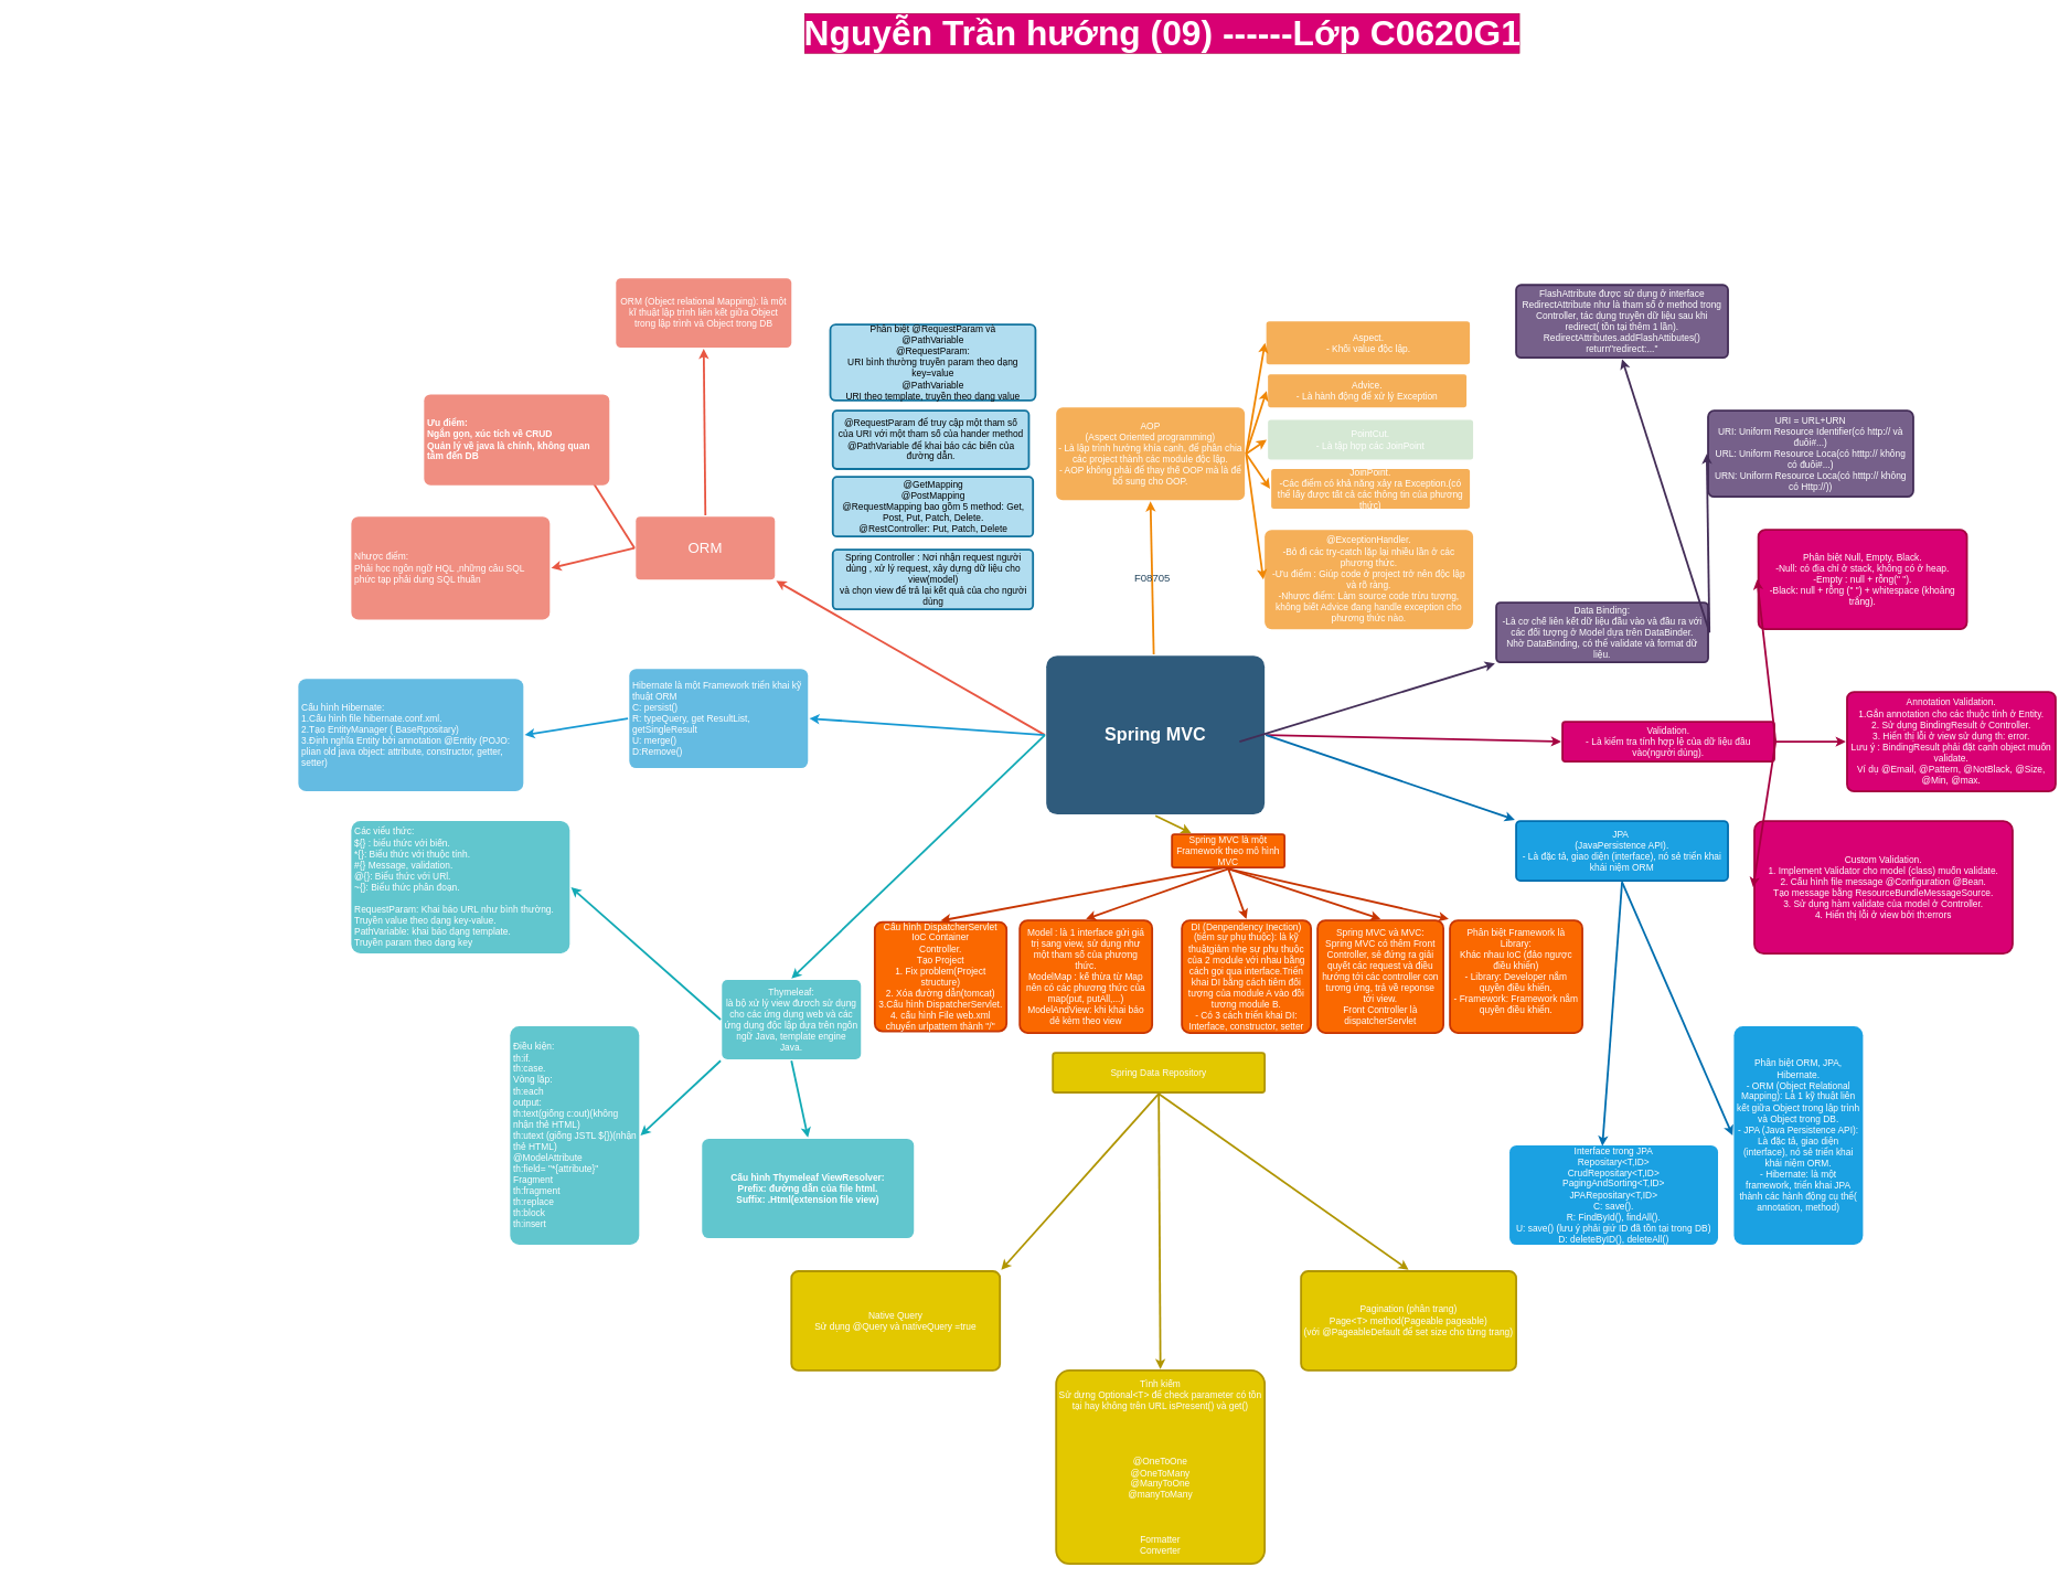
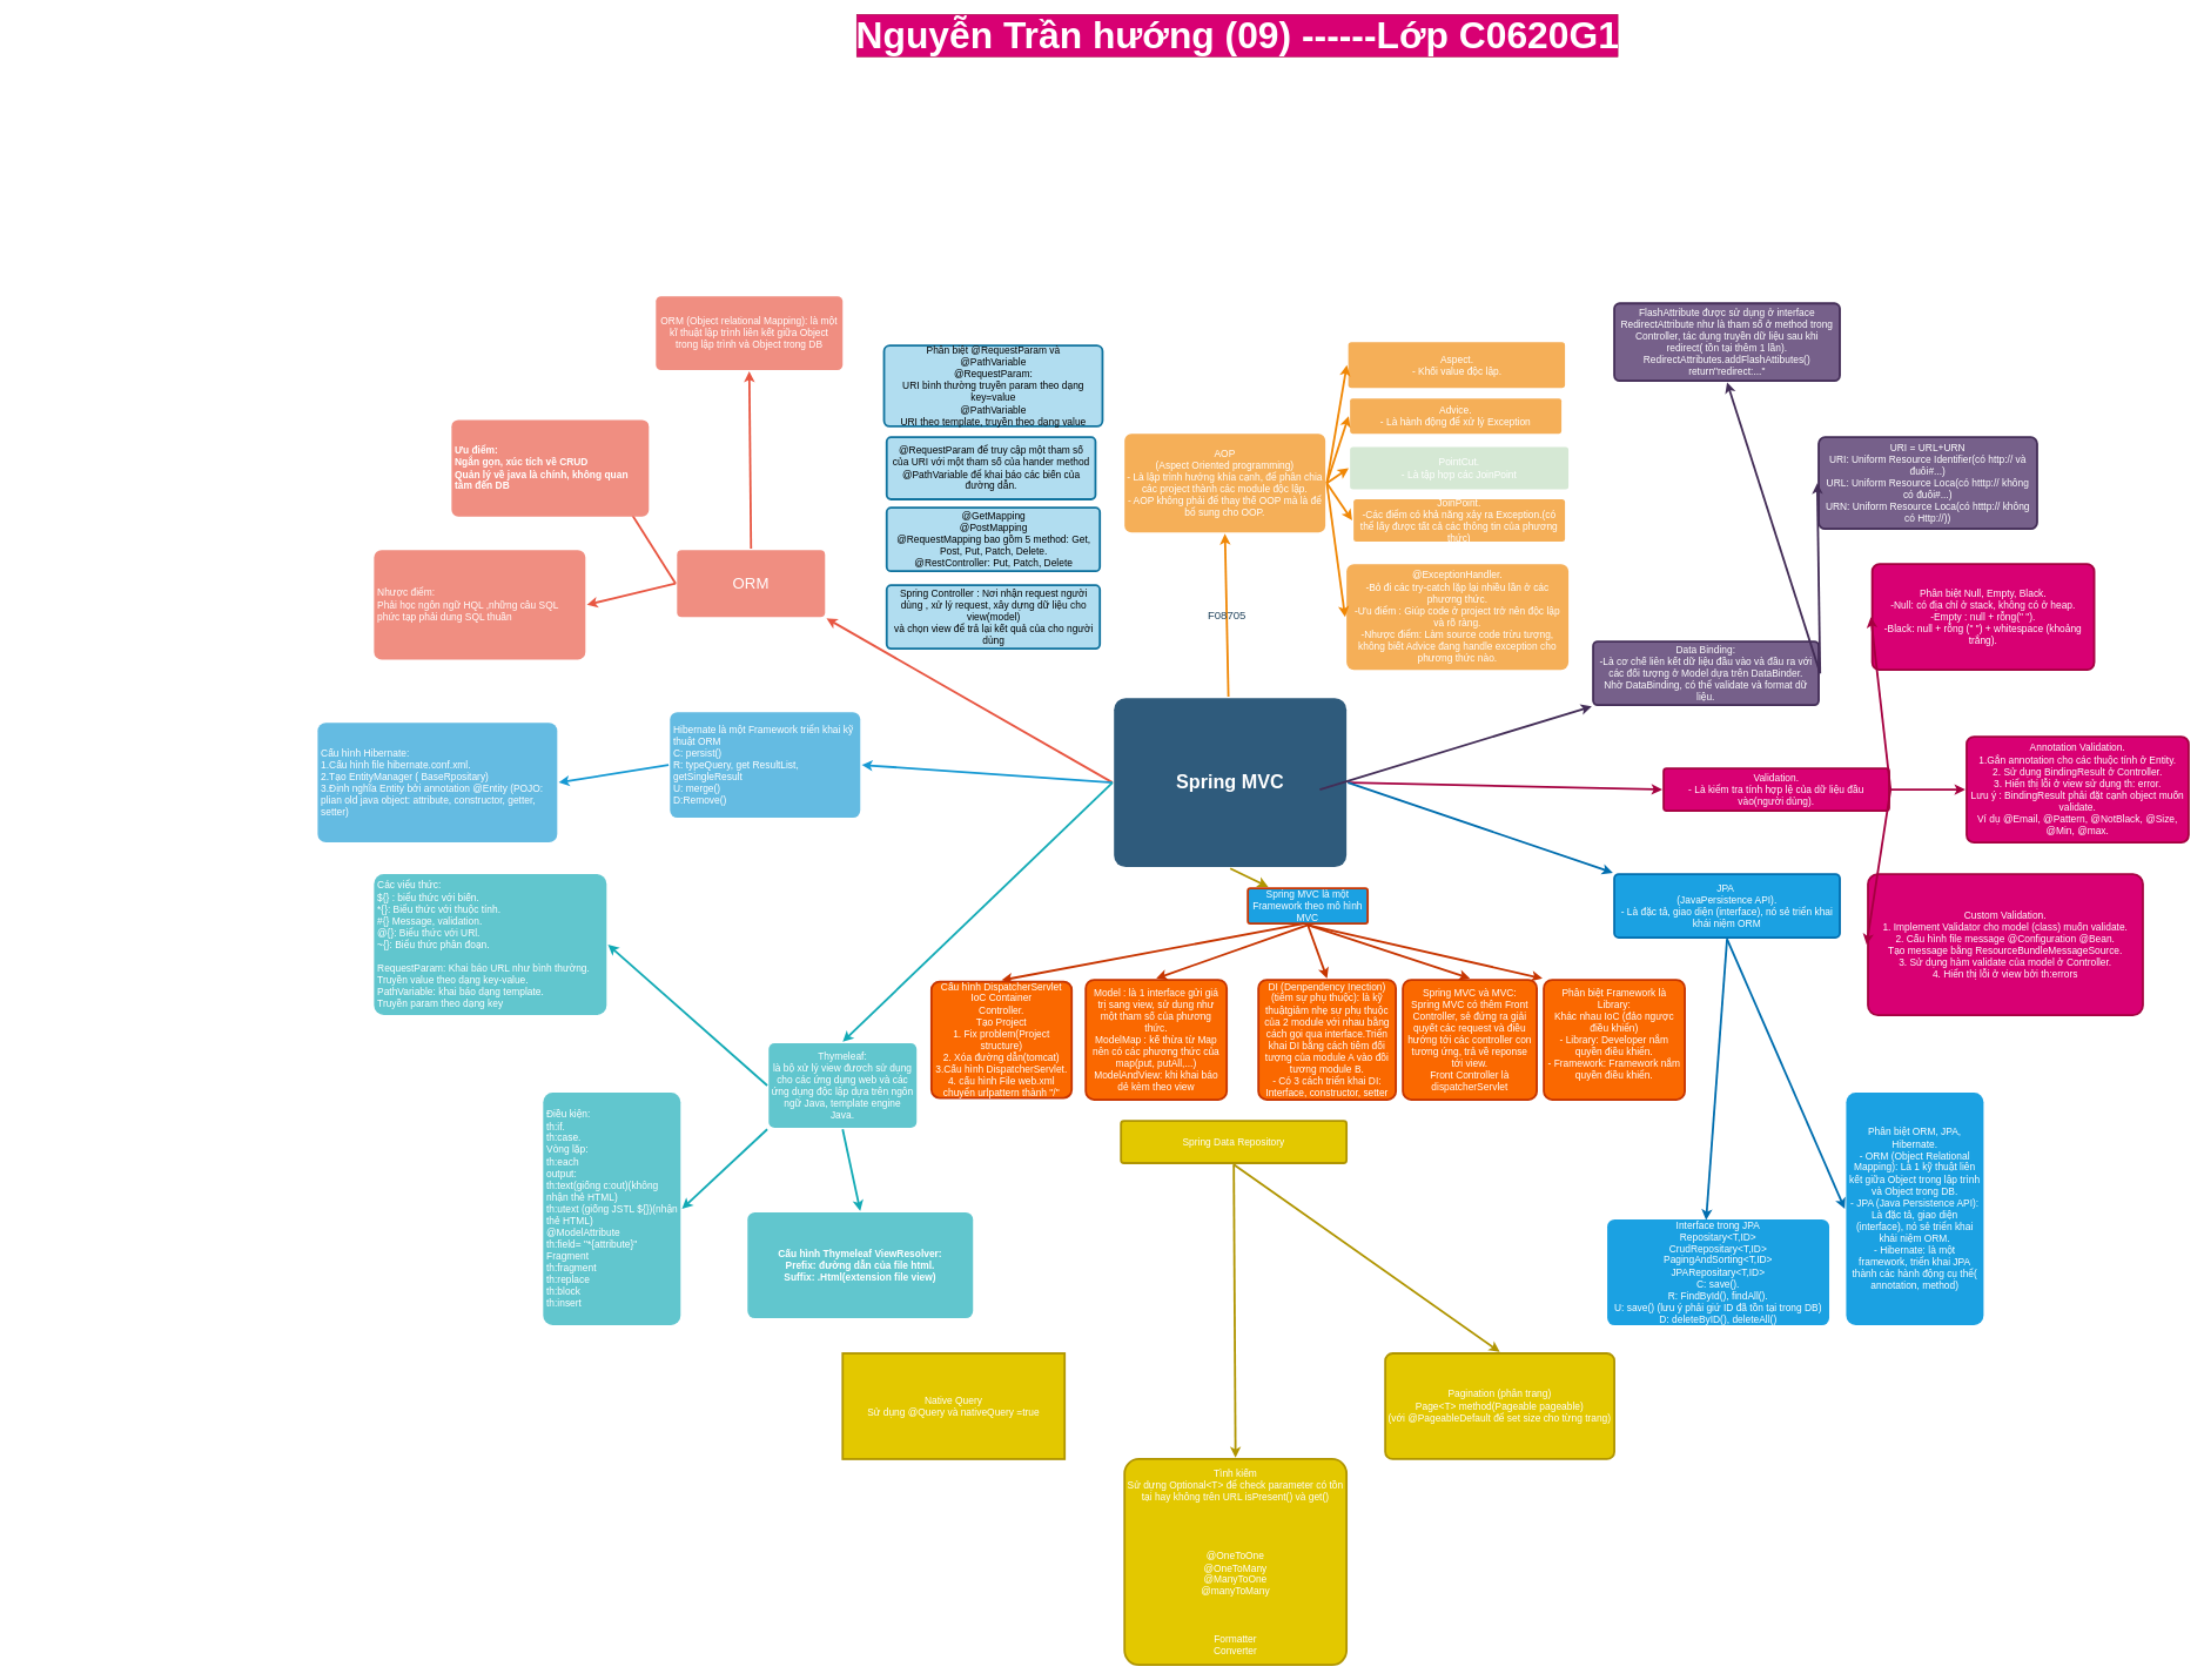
- <mxCell id="71" value="Spring MVC là một Framework theo mô hình MVC" style="rounded=1;whiteSpace=wrap;html=1;shadow=0;labelBackgroundColor=none;strokeColor=#C73500;strokeWidth=3;fillColor=#fa6800;fontFamily=Helvetica;fontSize=14;fontColor=#ffffff;align=center;spacing=5;fontStyle=0;arcSize=7;perimeterSpacing=2;" parent="1" vertex="1"><mxGeometry x="1770" y="1260" width="170" height="50" as="geometry" /></mxCell>
+ <mxCell id="71" value="Spring MVC là một Framework theo mô hình MVC" style="rounded=1;whiteSpace=wrap;html=1;shadow=0;labelBackgroundColor=none;strokeColor=#C73500;strokeWidth=3;fillColor=#1ba1e2;fontFamily=Helvetica;fontSize=14;fontColor=#ffffff;align=center;spacing=5;fontStyle=0;arcSize=7;perimeterSpacing=2;" parent="1" vertex="1"><mxGeometry x="1770" y="1260" width="170" height="50" as="geometry" /></mxCell>
- <mxCell id="64" value="" style="edgeStyle=none;rounded=0;jumpStyle=none;html=1;shadow=0;labelBackgroundColor=none;startArrow=none;startFill=0;endArrow=classic;endFill=1;jettySize=auto;orthogonalLoop=1;strokeColor=#B09500;strokeWidth=3;fontFamily=Helvetica;fontSize=14;fontColor=#FFFFFF;spacing=5;entryX=1;entryY=0;entryDx=0;entryDy=0;fillColor=#e3c800;exitX=0.5;exitY=1;exitDx=0;exitDy=0;" parent="1" source="45" target="46" edge="1"><mxGeometry relative="1" as="geometry"><mxPoint x="1710" y="1252" as="sourcePoint" /><mxPoint x="1715" y="1588" as="targetPoint" /></mxGeometry></mxCell>
- <mxCell id="46" value="Native Query&lt;br&gt;Sử dụng @Query và nativeQuery =true" style="rounded=1;whiteSpace=wrap;html=1;shadow=0;labelBackgroundColor=none;strokeColor=#B09500;strokeWidth=3;fillColor=#e3c800;fontFamily=Helvetica;fontSize=14;fontColor=#ffffff;align=center;spacing=5;arcSize=7;perimeterSpacing=2;" parent="1" vertex="1"><mxGeometry x="1195" y="1920" width="315" height="150" as="geometry" /></mxCell>
+ <mxCell id="46" value="Native Query&lt;br&gt;Sử dụng @Query và nativeQuery =true" style="whiteSpace=wrap;html=1;shadow=0;labelBackgroundColor=none;strokeColor=#B09500;strokeWidth=3;fillColor=#e3c800;fontFamily=Helvetica;fontSize=14;fontColor=#ffffff;align=center;spacing=5;arcSize=7;perimeterSpacing=2;rounded=0;" parent="1" vertex="1"><mxGeometry x="1195" y="1920" width="315" height="150" as="geometry" /></mxCell>
